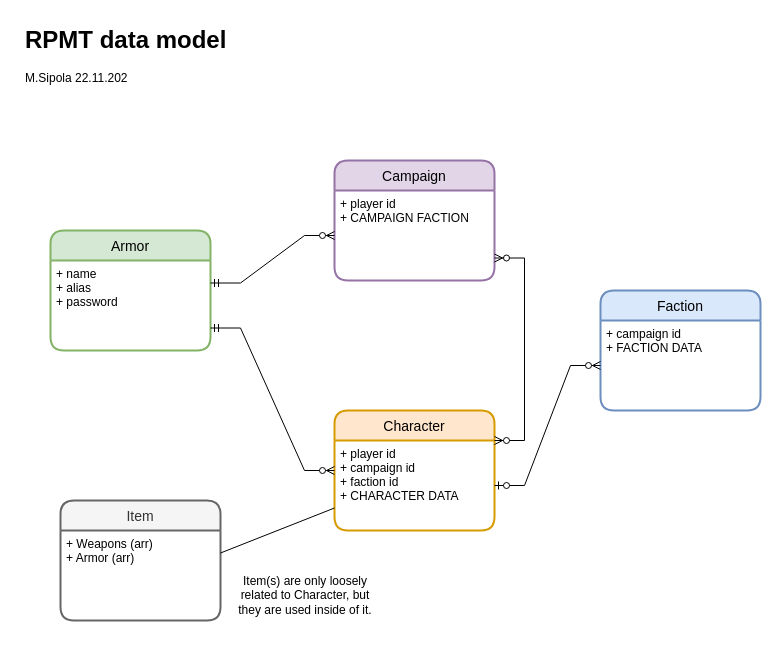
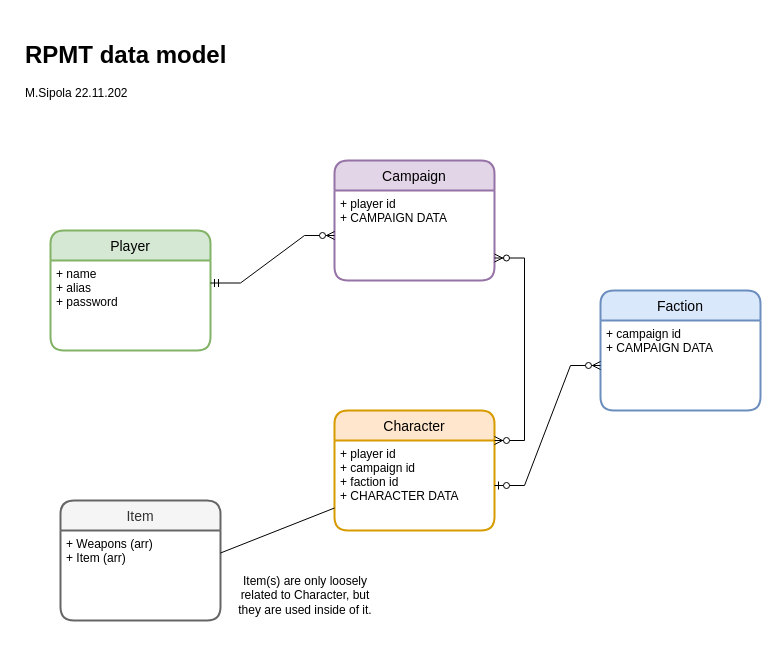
- <mxCell id="12" value="&lt;h1&gt;RPMT data model&lt;/h1&gt;&lt;p&gt;M.Sipola 22.11.202&lt;/p&gt;" style="text;html=1;strokeColor=none;fillColor=none;spacing=5;spacingTop=-20;whiteSpace=wrap;overflow=hidden;rounded=0;" parent="1" vertex="1"><mxGeometry x="20" y="20" width="410" height="90" as="geometry" /></mxCell>
+ <mxCell id="12" value="&lt;h1&gt;RPMT data model&lt;/h1&gt;&lt;p&gt;M.Sipola 22.11.202&lt;/p&gt;" style="text;html=1;strokeColor=none;fillColor=none;spacing=5;spacingTop=-20;whiteSpace=wrap;overflow=hidden;rounded=0;" parent="1" vertex="1"><mxGeometry x="20" y="35" width="410" height="90" as="geometry" /></mxCell>
- <mxCell id="5" value="+ player id&#10;+ CAMPAIGN FACTION" style="align=left;strokeColor=none;fillColor=none;spacingLeft=4;fontSize=12;verticalAlign=top;resizable=0;rotatable=0;part=1;" parent="4" vertex="1"><mxGeometry y="30" width="160" height="90" as="geometry" /></mxCell>
+ <mxCell id="5" value="+ player id&#10;+ CAMPAIGN DATA" style="align=left;strokeColor=none;fillColor=none;spacingLeft=4;fontSize=12;verticalAlign=top;resizable=0;rotatable=0;part=1;" parent="4" vertex="1"><mxGeometry y="30" width="160" height="90" as="geometry" /></mxCell>
- <mxCell id="2" value="Armor" style="swimlane;childLayout=stackLayout;horizontal=1;startSize=30;horizontalStack=0;rounded=1;fontSize=14;fontStyle=0;strokeWidth=2;resizeParent=0;resizeLast=1;shadow=0;dashed=0;align=center;fillColor=#d5e8d4;strokeColor=#82b366;" parent="1" vertex="1"><mxGeometry x="50" y="230" width="160" height="120" as="geometry" /></mxCell>
+ <mxCell id="2" value="Player" style="swimlane;childLayout=stackLayout;horizontal=1;startSize=30;horizontalStack=0;rounded=1;fontSize=14;fontStyle=0;strokeWidth=2;resizeParent=0;resizeLast=1;shadow=0;dashed=0;align=center;fillColor=#d5e8d4;strokeColor=#82b366;" parent="1" vertex="1"><mxGeometry x="50" y="230" width="160" height="120" as="geometry" /></mxCell>
- <mxCell id="11" value="+ campaign id&#10;+ FACTION DATA" style="align=left;strokeColor=none;fillColor=none;spacingLeft=4;fontSize=12;verticalAlign=top;resizable=0;rotatable=0;part=1;" parent="10" vertex="1"><mxGeometry y="30" width="160" height="90" as="geometry" /></mxCell>
+ <mxCell id="11" value="+ campaign id&#10;+ CAMPAIGN DATA" style="align=left;strokeColor=none;fillColor=none;spacingLeft=4;fontSize=12;verticalAlign=top;resizable=0;rotatable=0;part=1;" parent="10" vertex="1"><mxGeometry y="30" width="160" height="90" as="geometry" /></mxCell>
- <mxCell id="13" value="" style="edgeStyle=entityRelationEdgeStyle;fontSize=12;html=1;endArrow=ERzeroToMany;startArrow=ERmandOne;rounded=0;entryX=0;entryY=0.5;entryDx=0;entryDy=0;exitX=1;exitY=0.75;exitDx=0;exitDy=0;" parent="1" source="3" target="6" edge="1"><mxGeometry width="100" height="100" relative="1" as="geometry"><mxPoint x="210" y="370" as="sourcePoint" /><mxPoint x="310" y="270" as="targetPoint" /></mxGeometry></mxCell>
- <mxCell id="9" value="+ Weapons (arr)&#10;+ Armor (arr)" style="align=left;strokeColor=none;fillColor=none;spacingLeft=4;fontSize=12;verticalAlign=top;resizable=0;rotatable=0;part=1;" parent="8" vertex="1"><mxGeometry y="30" width="160" height="90" as="geometry" /></mxCell>
+ <mxCell id="9" value="+ Weapons (arr)&#10;+ Item (arr)" style="align=left;strokeColor=none;fillColor=none;spacingLeft=4;fontSize=12;verticalAlign=top;resizable=0;rotatable=0;part=1;" parent="8" vertex="1"><mxGeometry y="30" width="160" height="90" as="geometry" /></mxCell>
